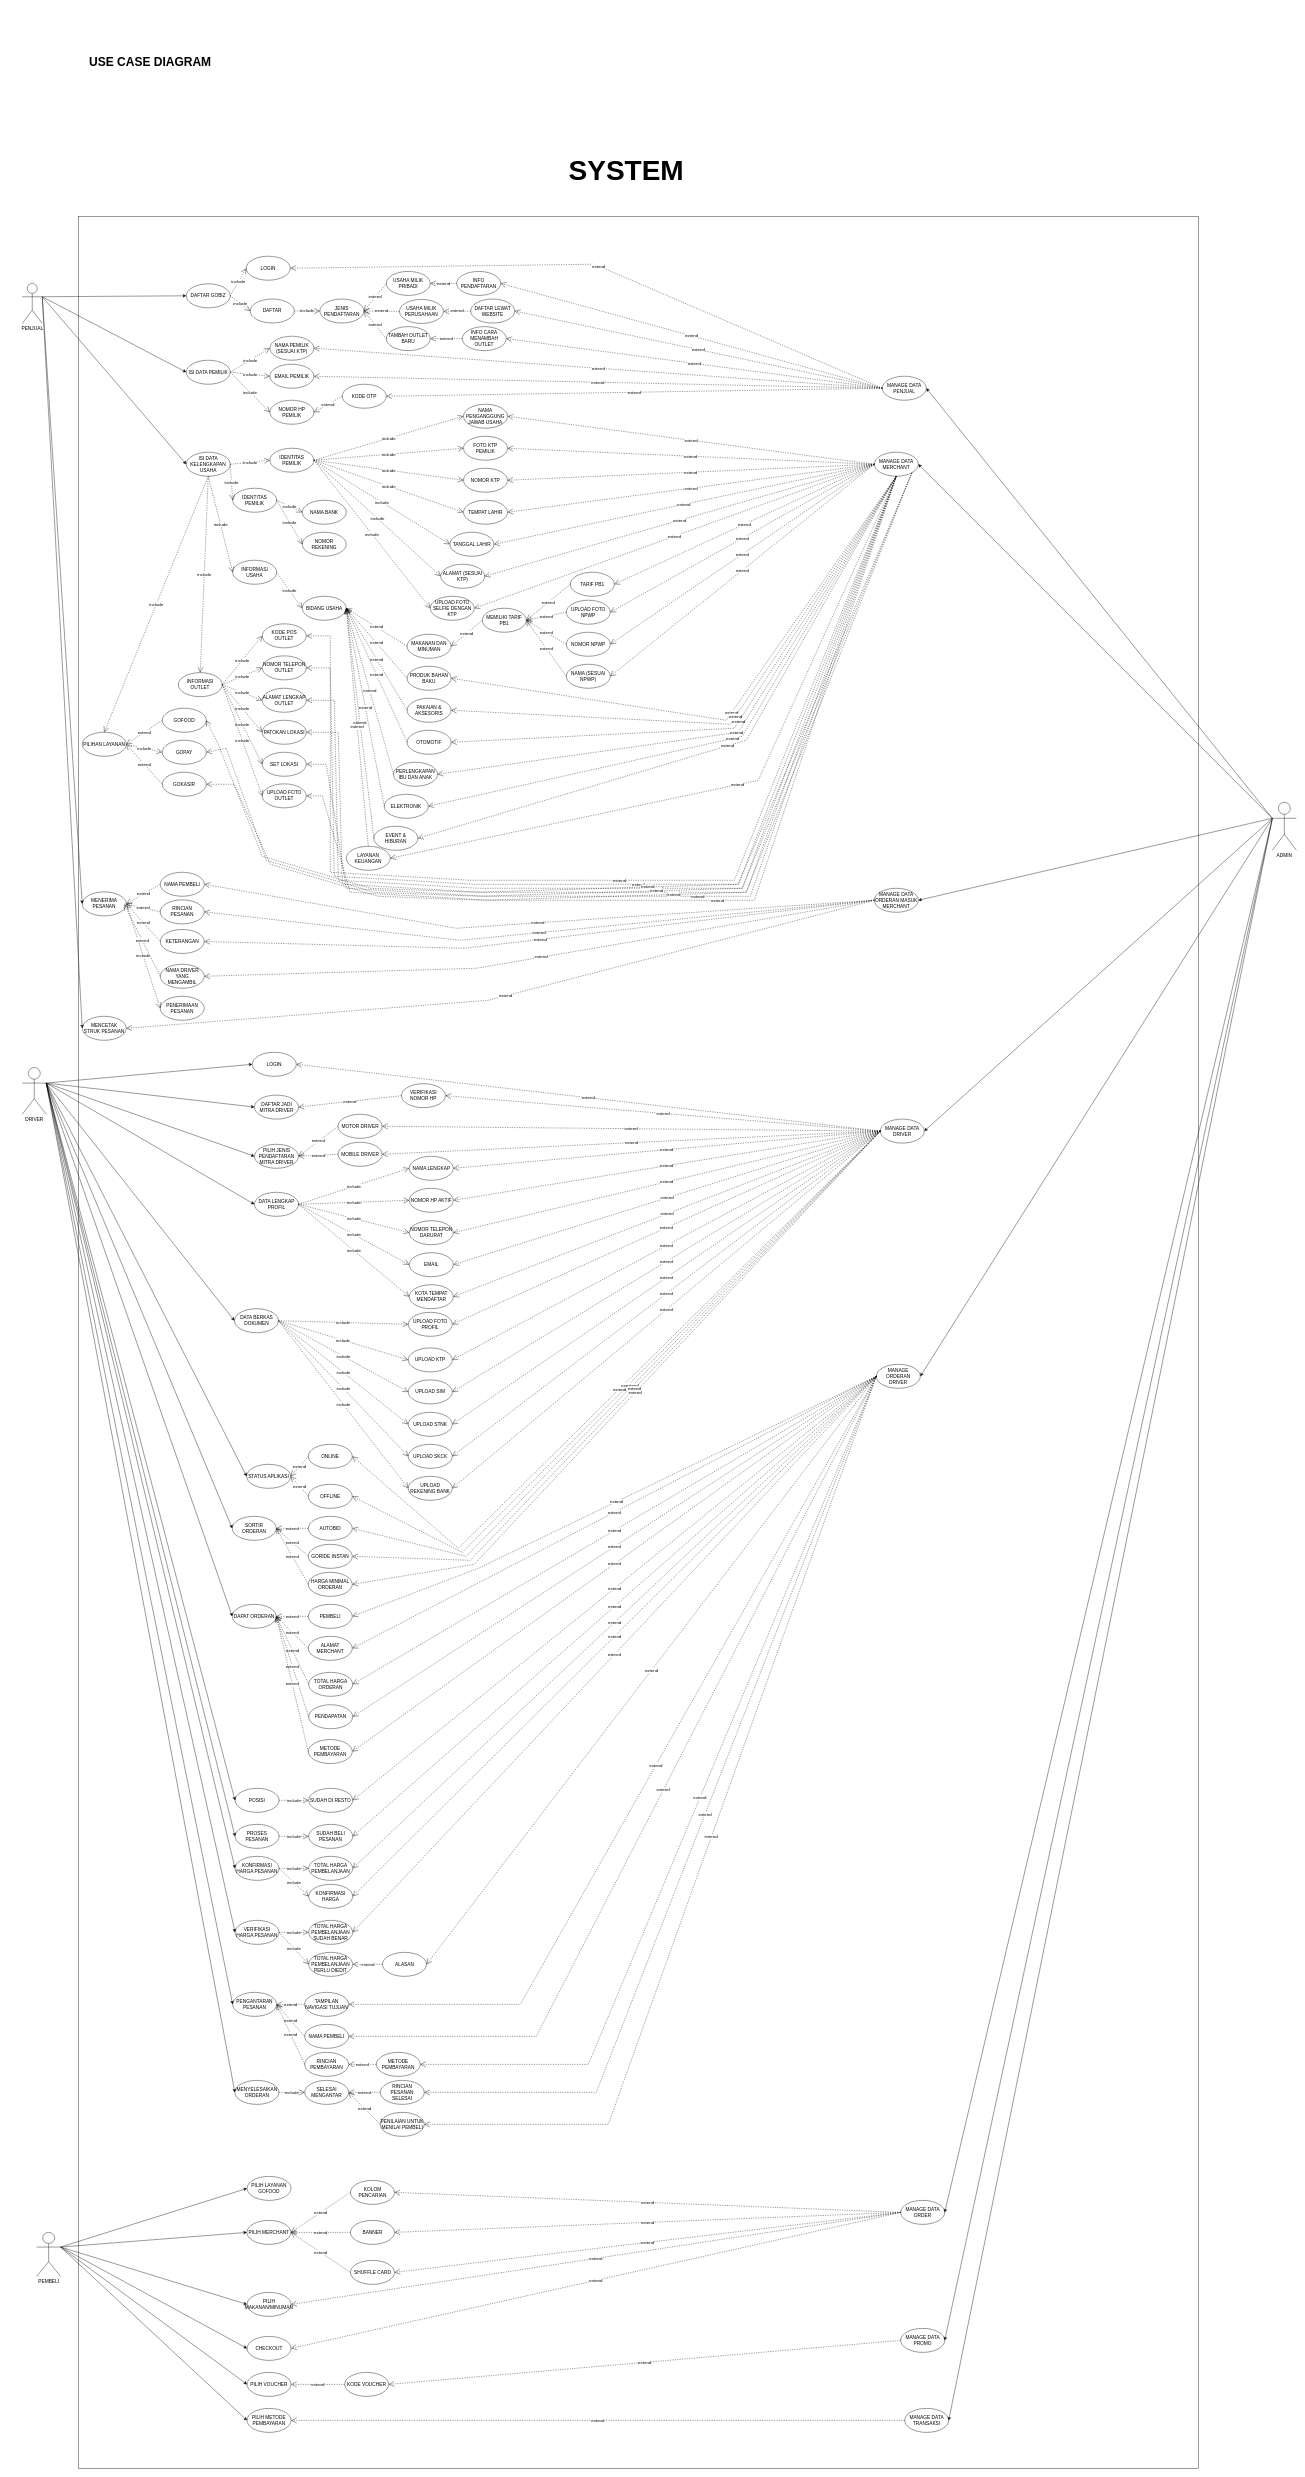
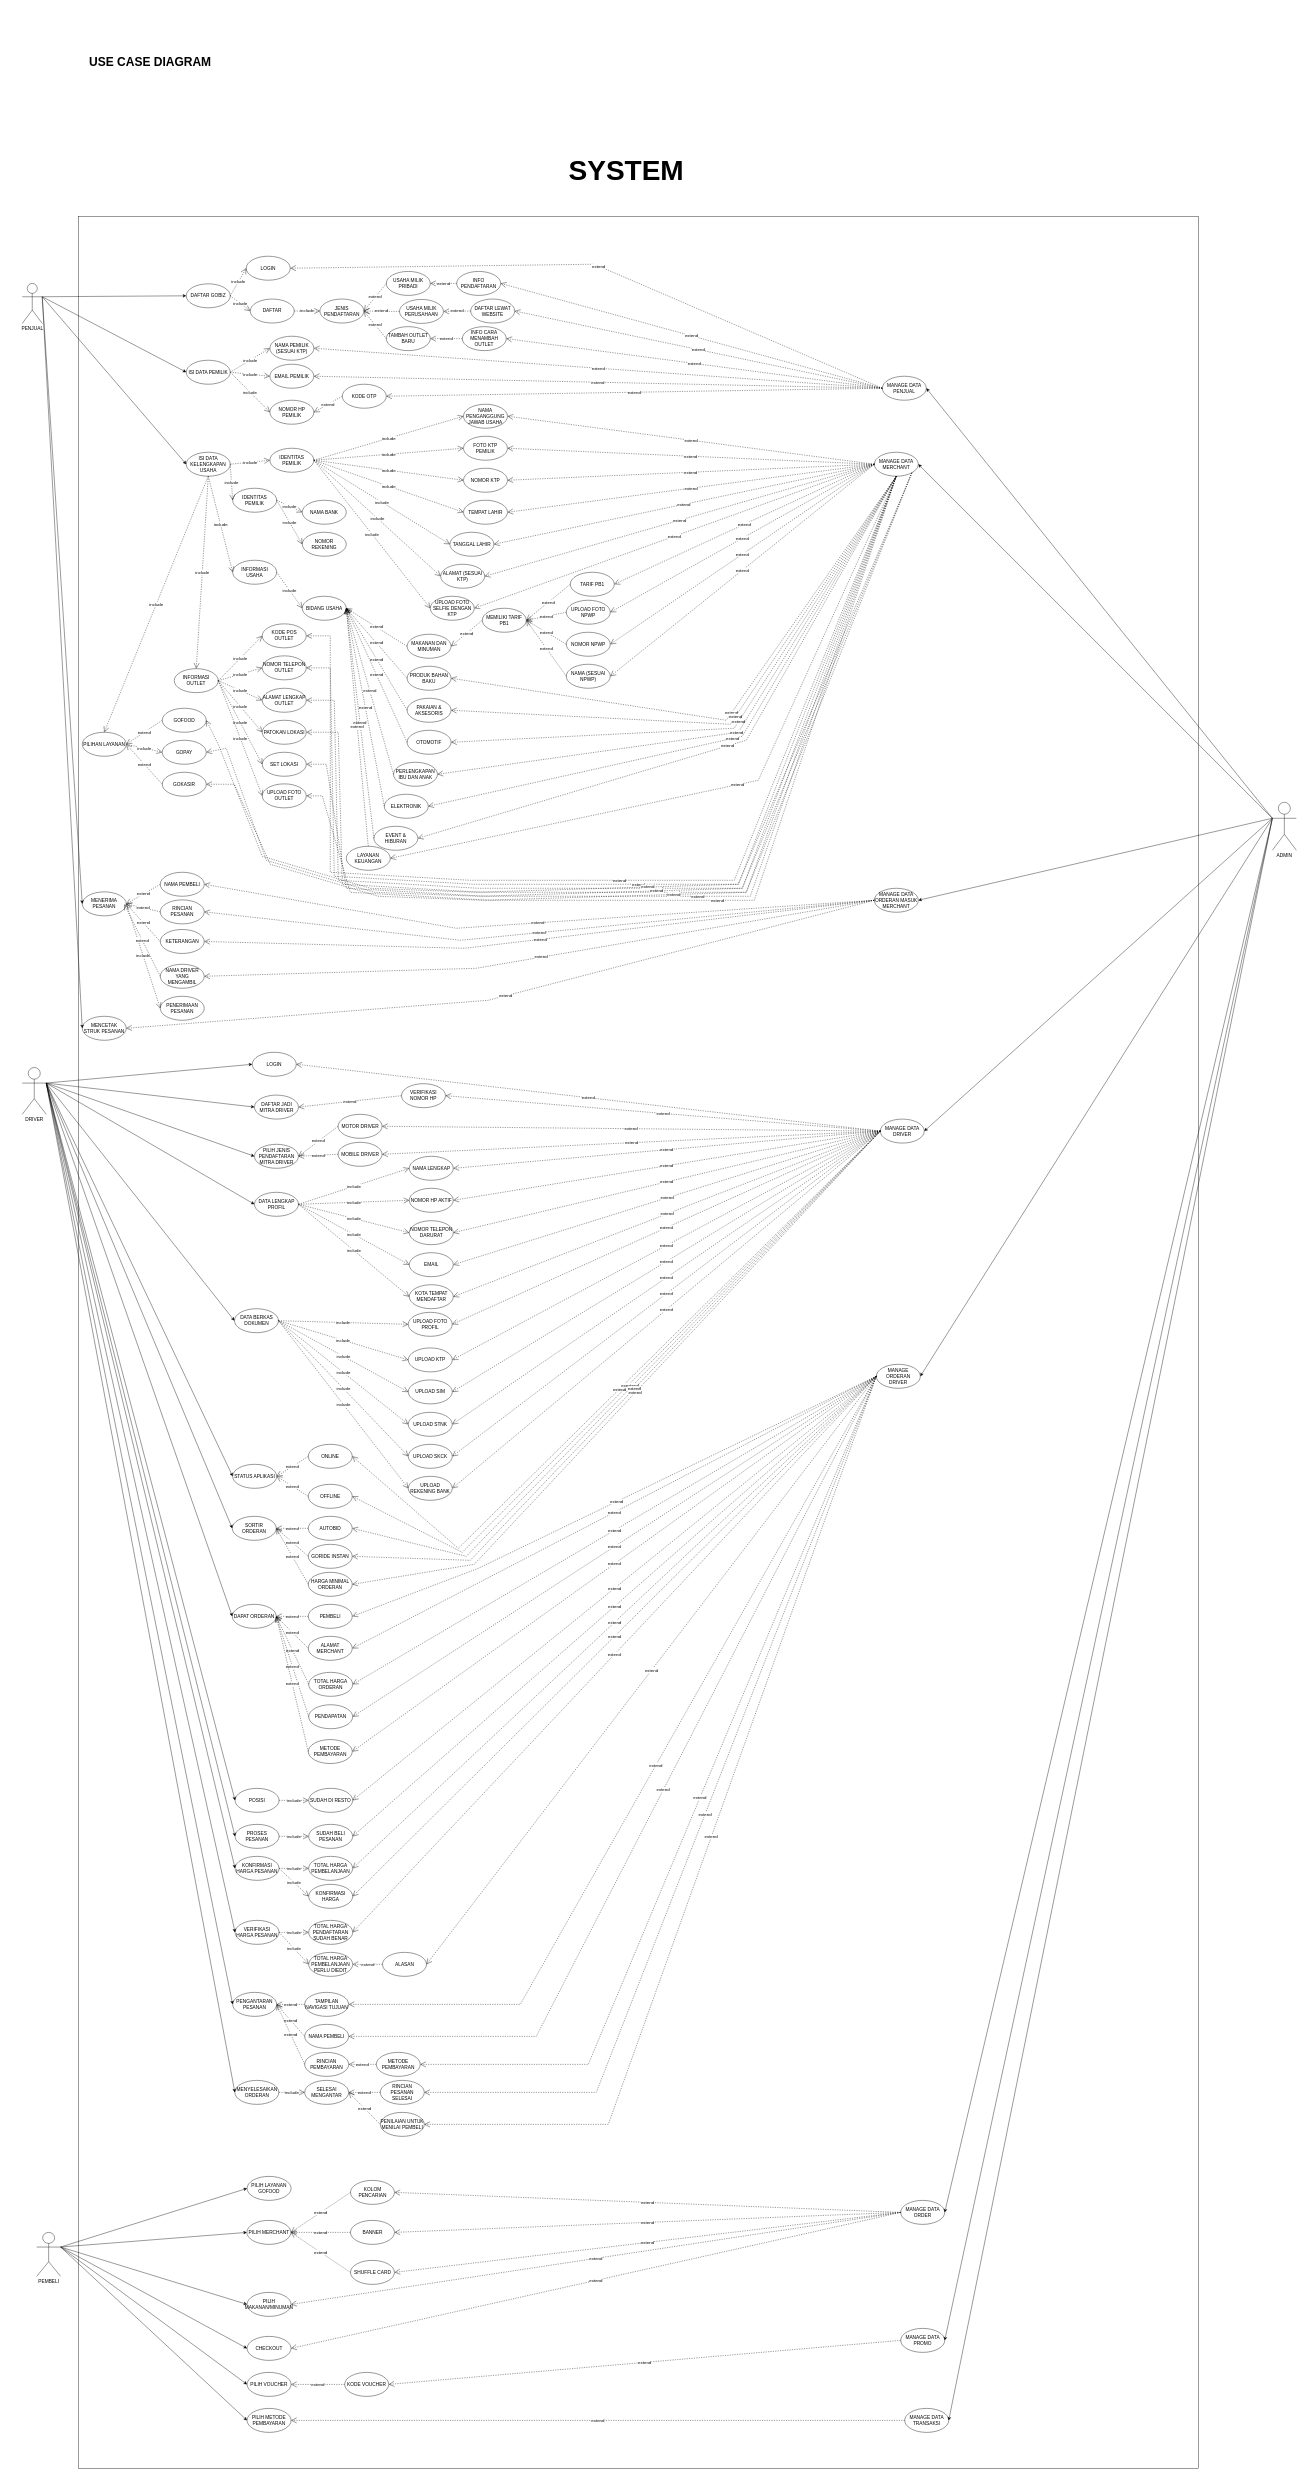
- <mxCell id="121" value="INFORMASI OUTLET" style="ellipse;whiteSpace=wrap;html=1;align=center;fillColor=none;" parent="1" vertex="1"><mxGeometry x="445" y="1681" width="110" height="60" as="geometry" /></mxCell>
+ <mxCell id="121" value="INFORMASI OUTLET" style="ellipse;whiteSpace=wrap;html=1;align=center;fillColor=none;" parent="1" vertex="1"><mxGeometry x="435" y="1671" width="110" height="60" as="geometry" /></mxCell>
- <mxCell id="254" value="STATUS APLIKASI" style="ellipse;whiteSpace=wrap;html=1;align=center;fillColor=none;" parent="1" vertex="1"><mxGeometry x="616" y="3660" width="110" height="60" as="geometry" /></mxCell>
+ <mxCell id="254" value="STATUS APLIKASI" style="ellipse;whiteSpace=wrap;html=1;align=center;fillColor=none;" parent="1" vertex="1"><mxGeometry x="581" y="3660" width="110" height="60" as="geometry" /></mxCell>
- <mxCell id="283" value="TOTAL HARGA PEMBELANJAAN SUDAH BENAR" style="ellipse;whiteSpace=wrap;html=1;align=center;fillColor=none;" parent="1" vertex="1"><mxGeometry x="771" y="4800" width="110" height="60" as="geometry" /></mxCell>
+ <mxCell id="283" value="TOTAL HARGA PENDAFTARAN SUDAH BENAR" style="ellipse;whiteSpace=wrap;html=1;align=center;fillColor=none;" parent="1" vertex="1"><mxGeometry x="771" y="4800" width="110" height="60" as="geometry" /></mxCell>
